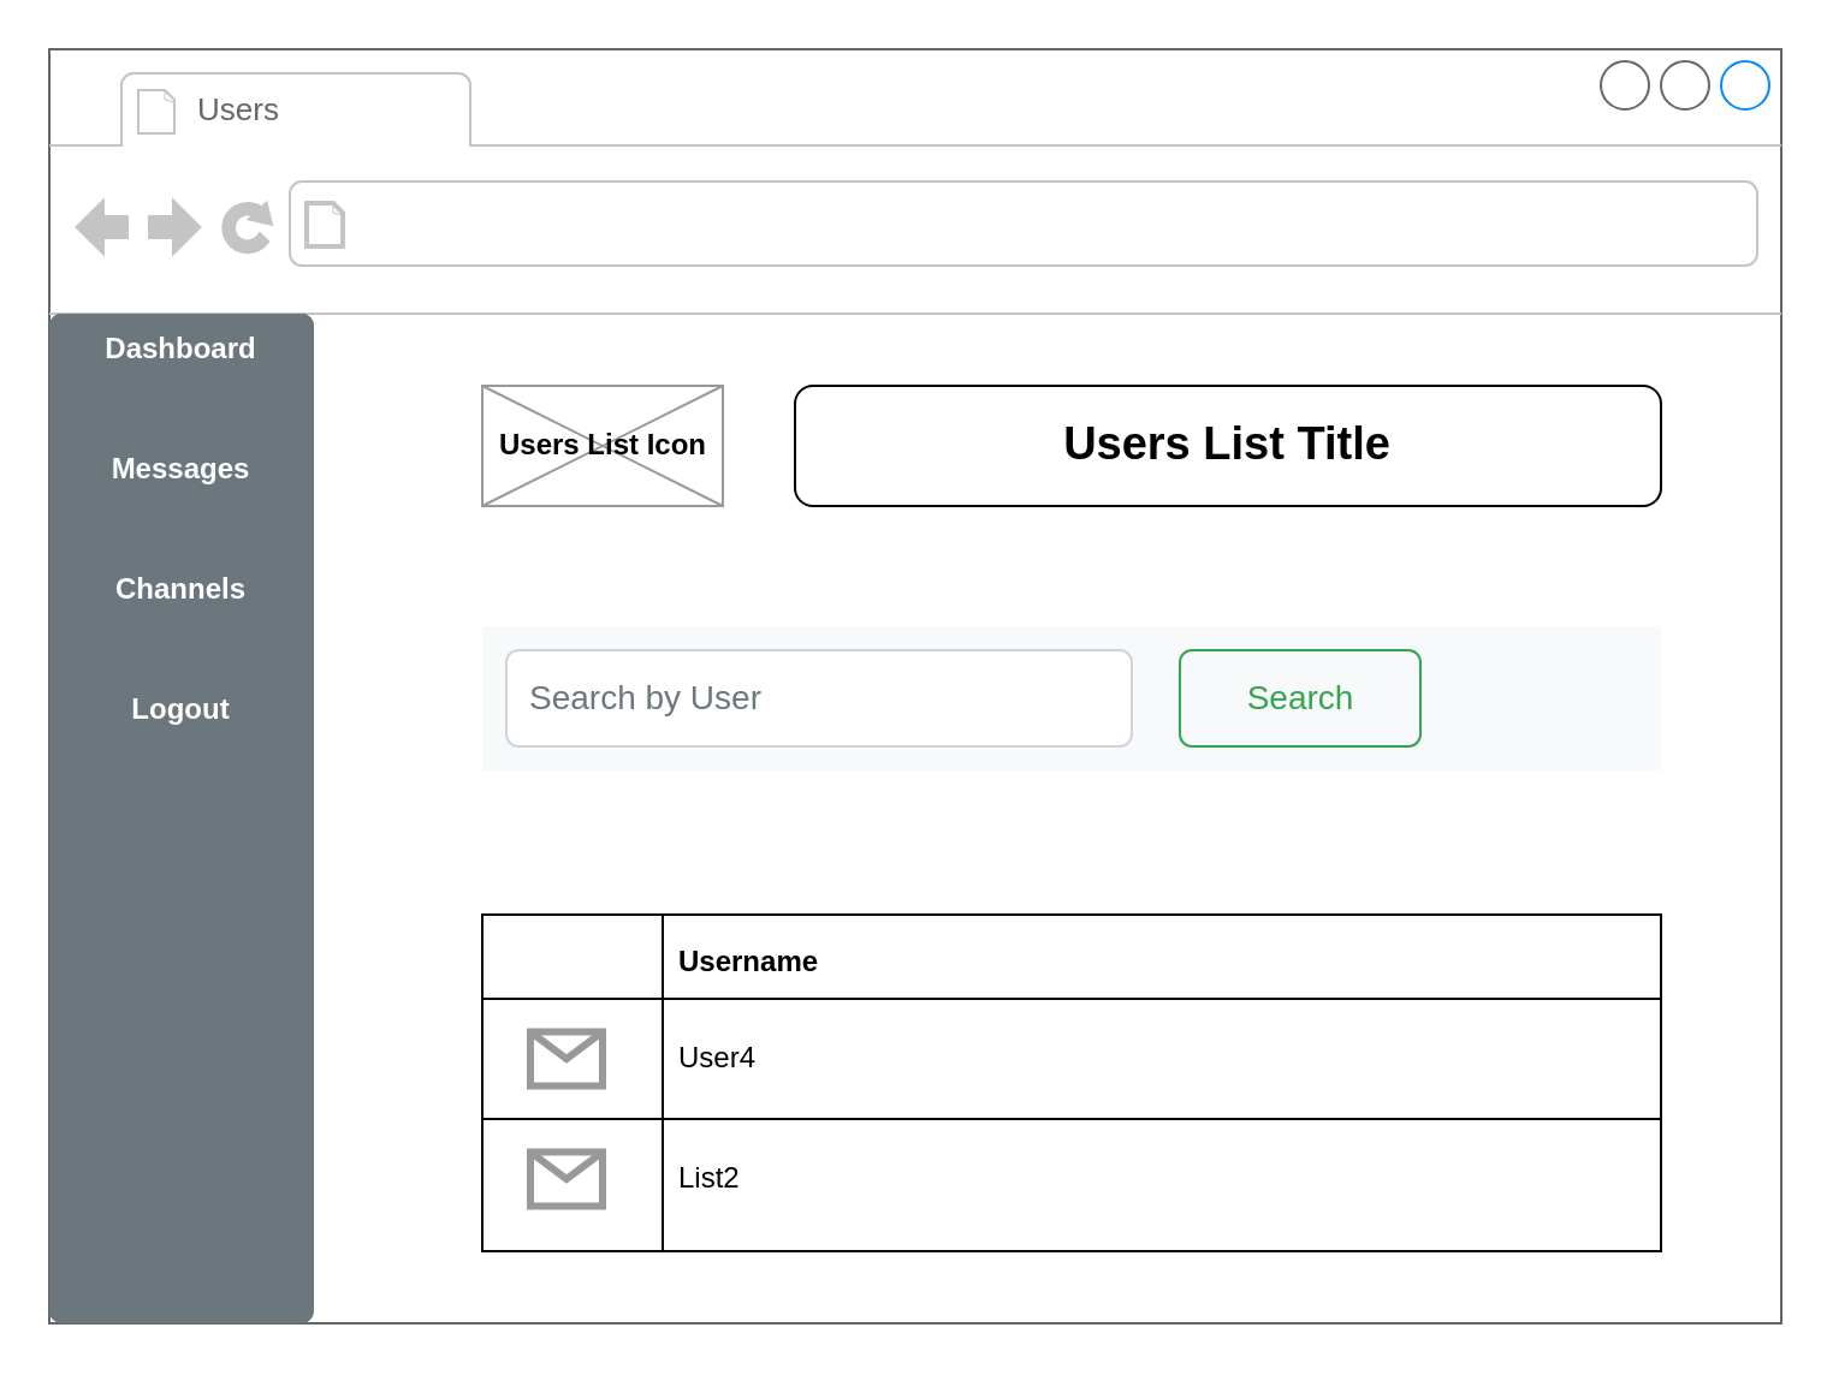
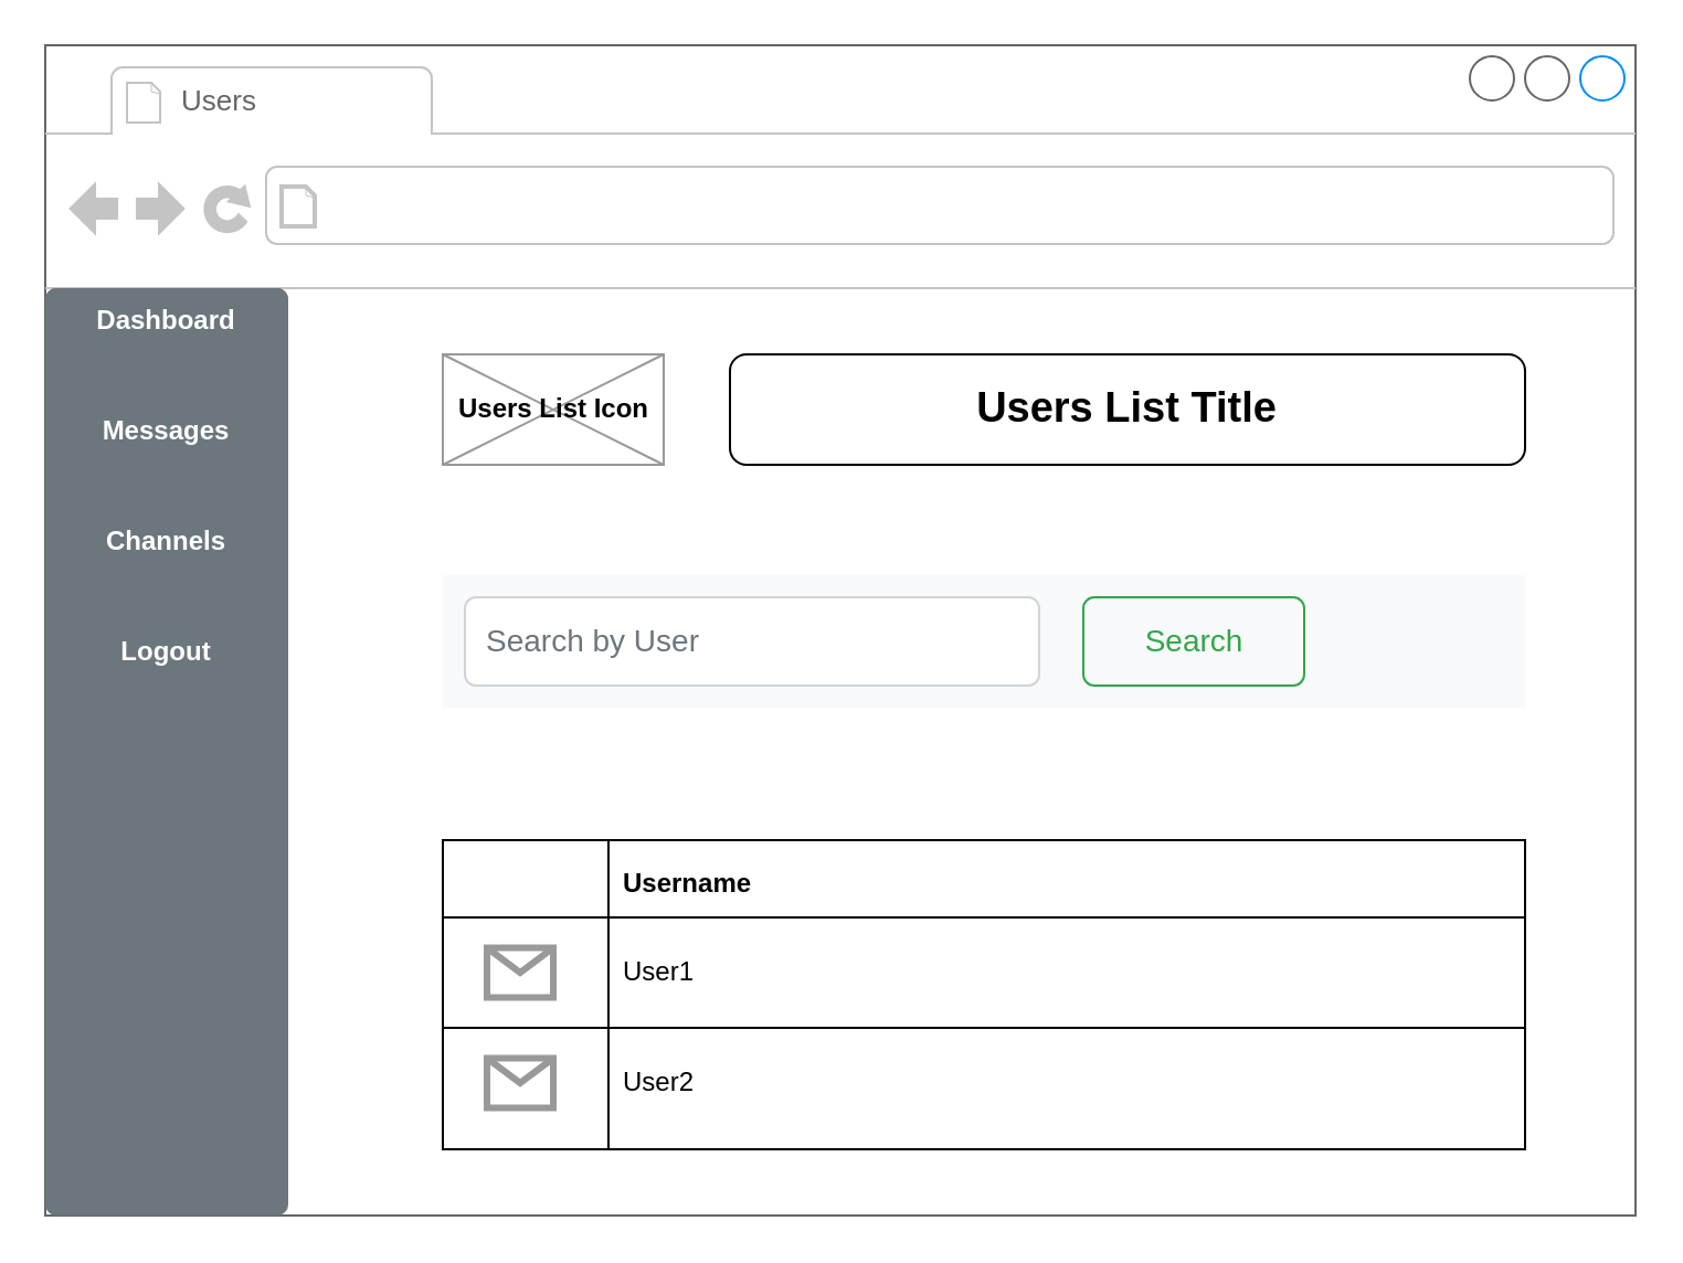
- <mxCell id="19" value="User4" style="text;html=1;strokeColor=none;fillColor=none;align=left;verticalAlign=middle;whiteSpace=wrap;rounded=0;" vertex="1" parent="2"><mxGeometry x="260" y="410" width="190" height="20" as="geometry" /></mxCell>
+ <mxCell id="19" value="User1" style="text;html=1;strokeColor=none;fillColor=none;align=left;verticalAlign=middle;whiteSpace=wrap;rounded=0;" vertex="1" parent="2"><mxGeometry x="260" y="410" width="190" height="20" as="geometry" /></mxCell>
- <mxCell id="20" value="List2" style="text;html=1;strokeColor=none;fillColor=none;align=left;verticalAlign=middle;whiteSpace=wrap;rounded=0;" vertex="1" parent="2"><mxGeometry x="260" y="460" width="190" height="20" as="geometry" /></mxCell>
+ <mxCell id="20" value="User2" style="text;html=1;strokeColor=none;fillColor=none;align=left;verticalAlign=middle;whiteSpace=wrap;rounded=0;" vertex="1" parent="2"><mxGeometry x="260" y="460" width="190" height="20" as="geometry" /></mxCell>
